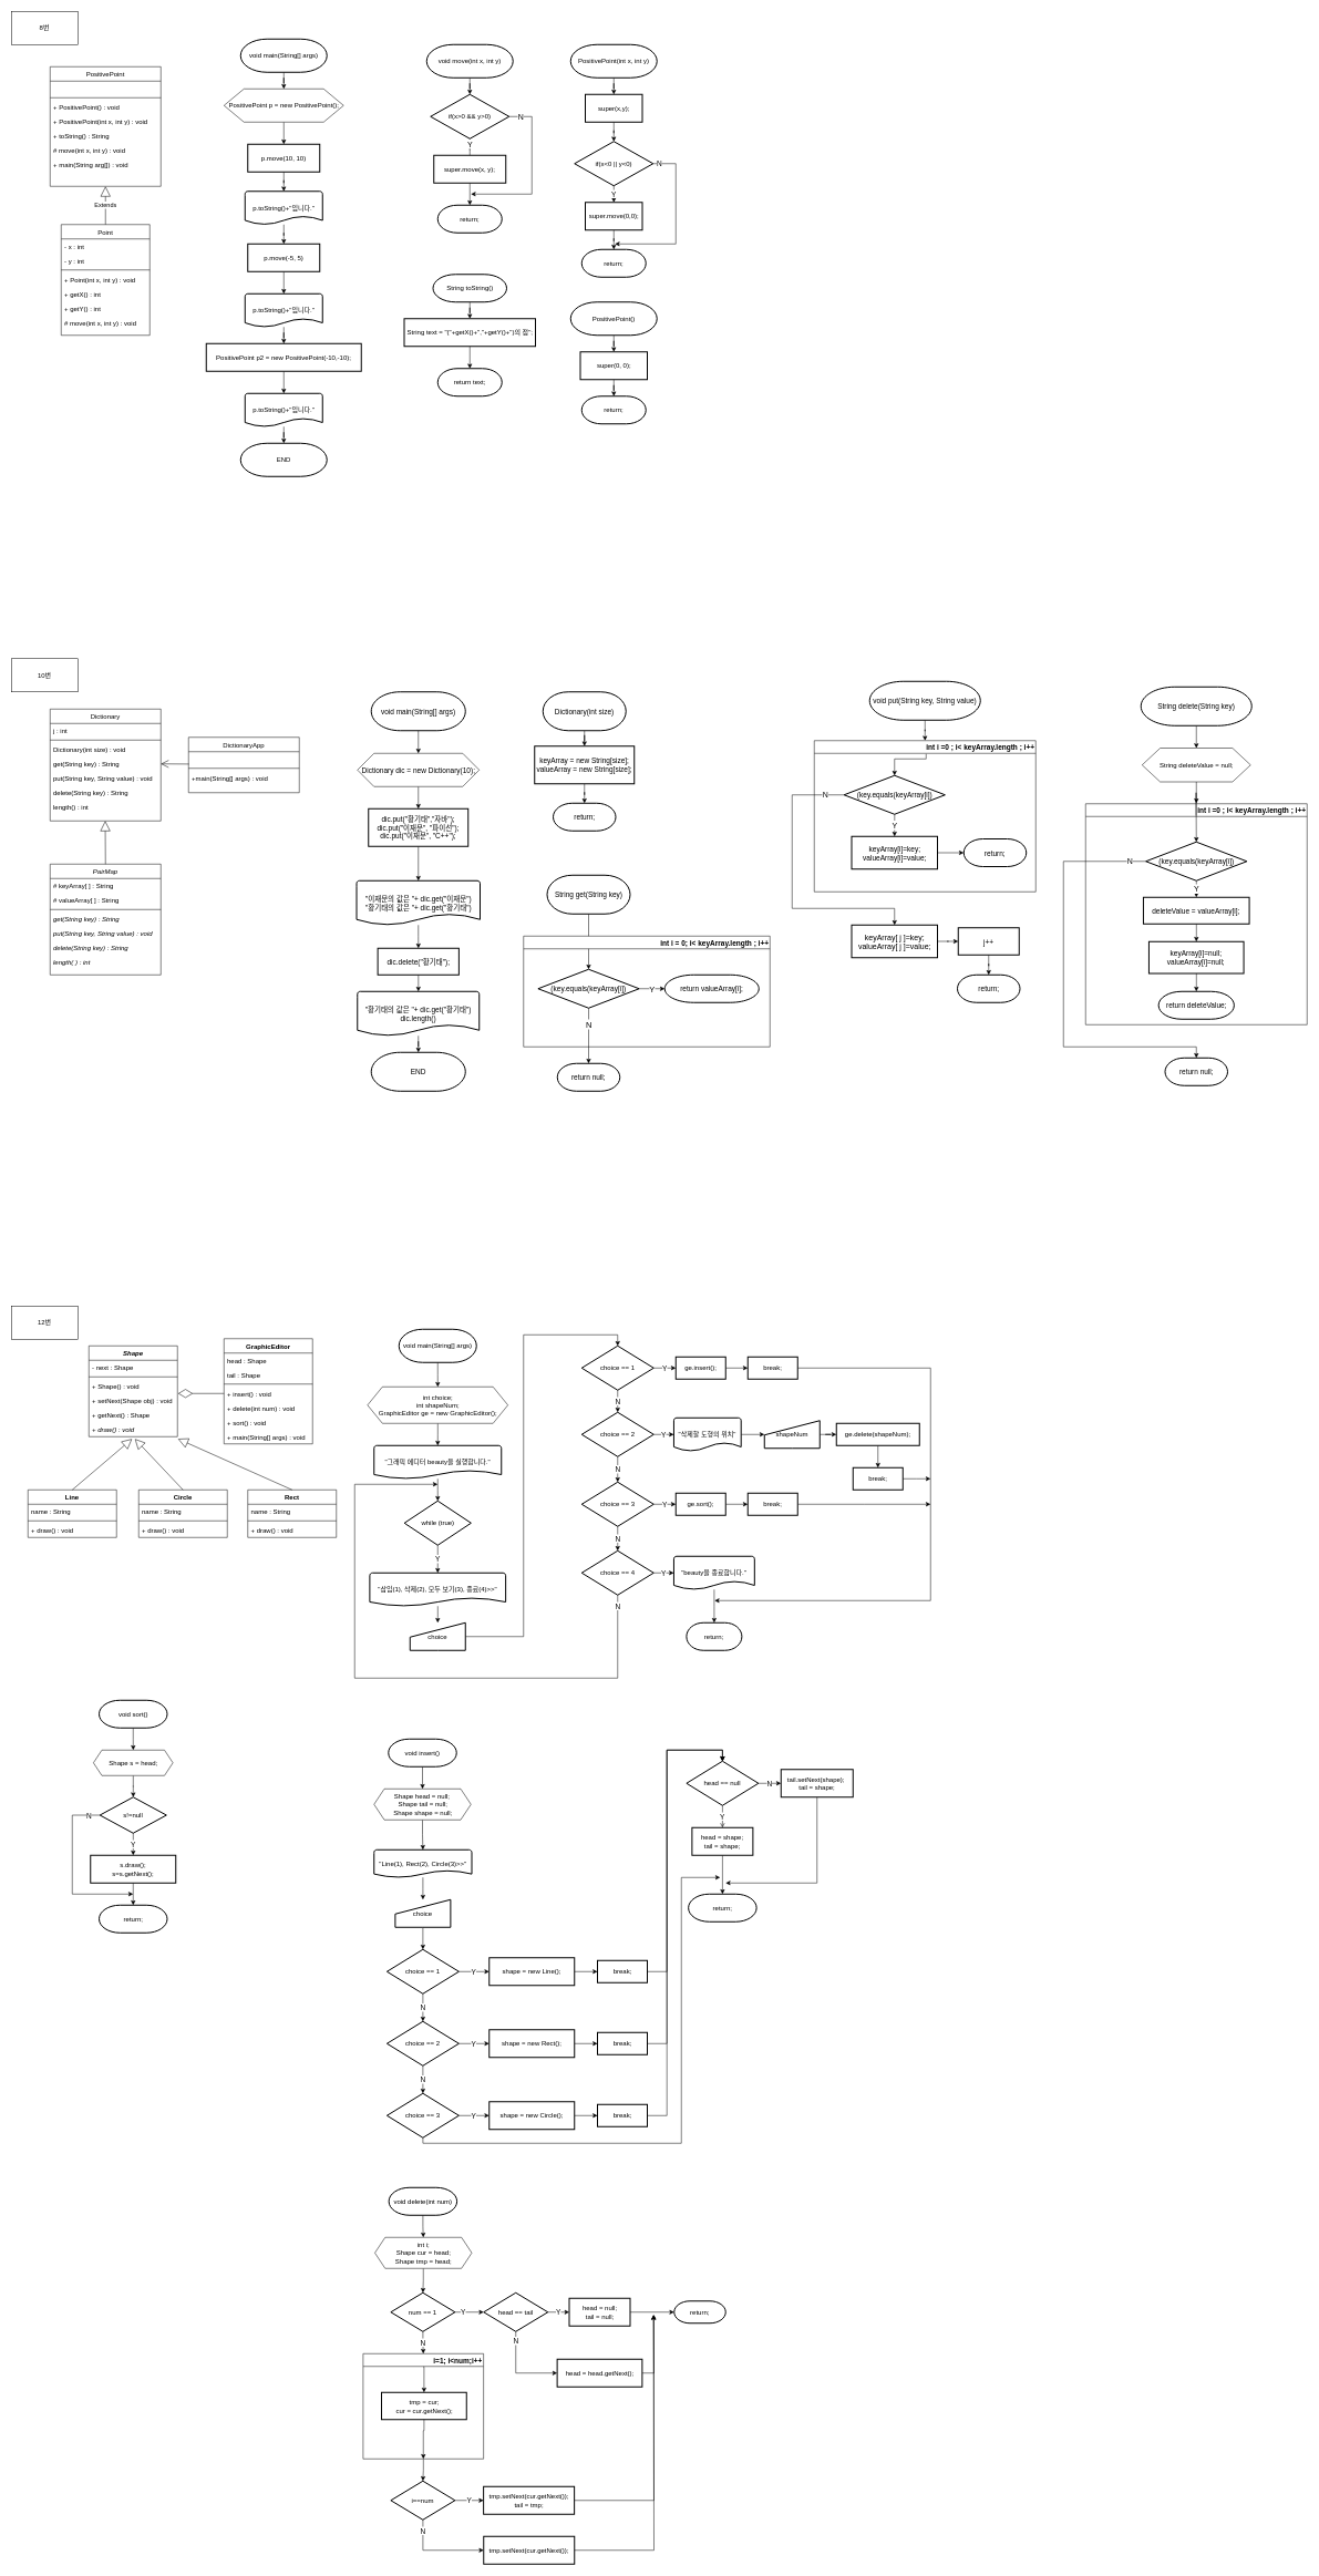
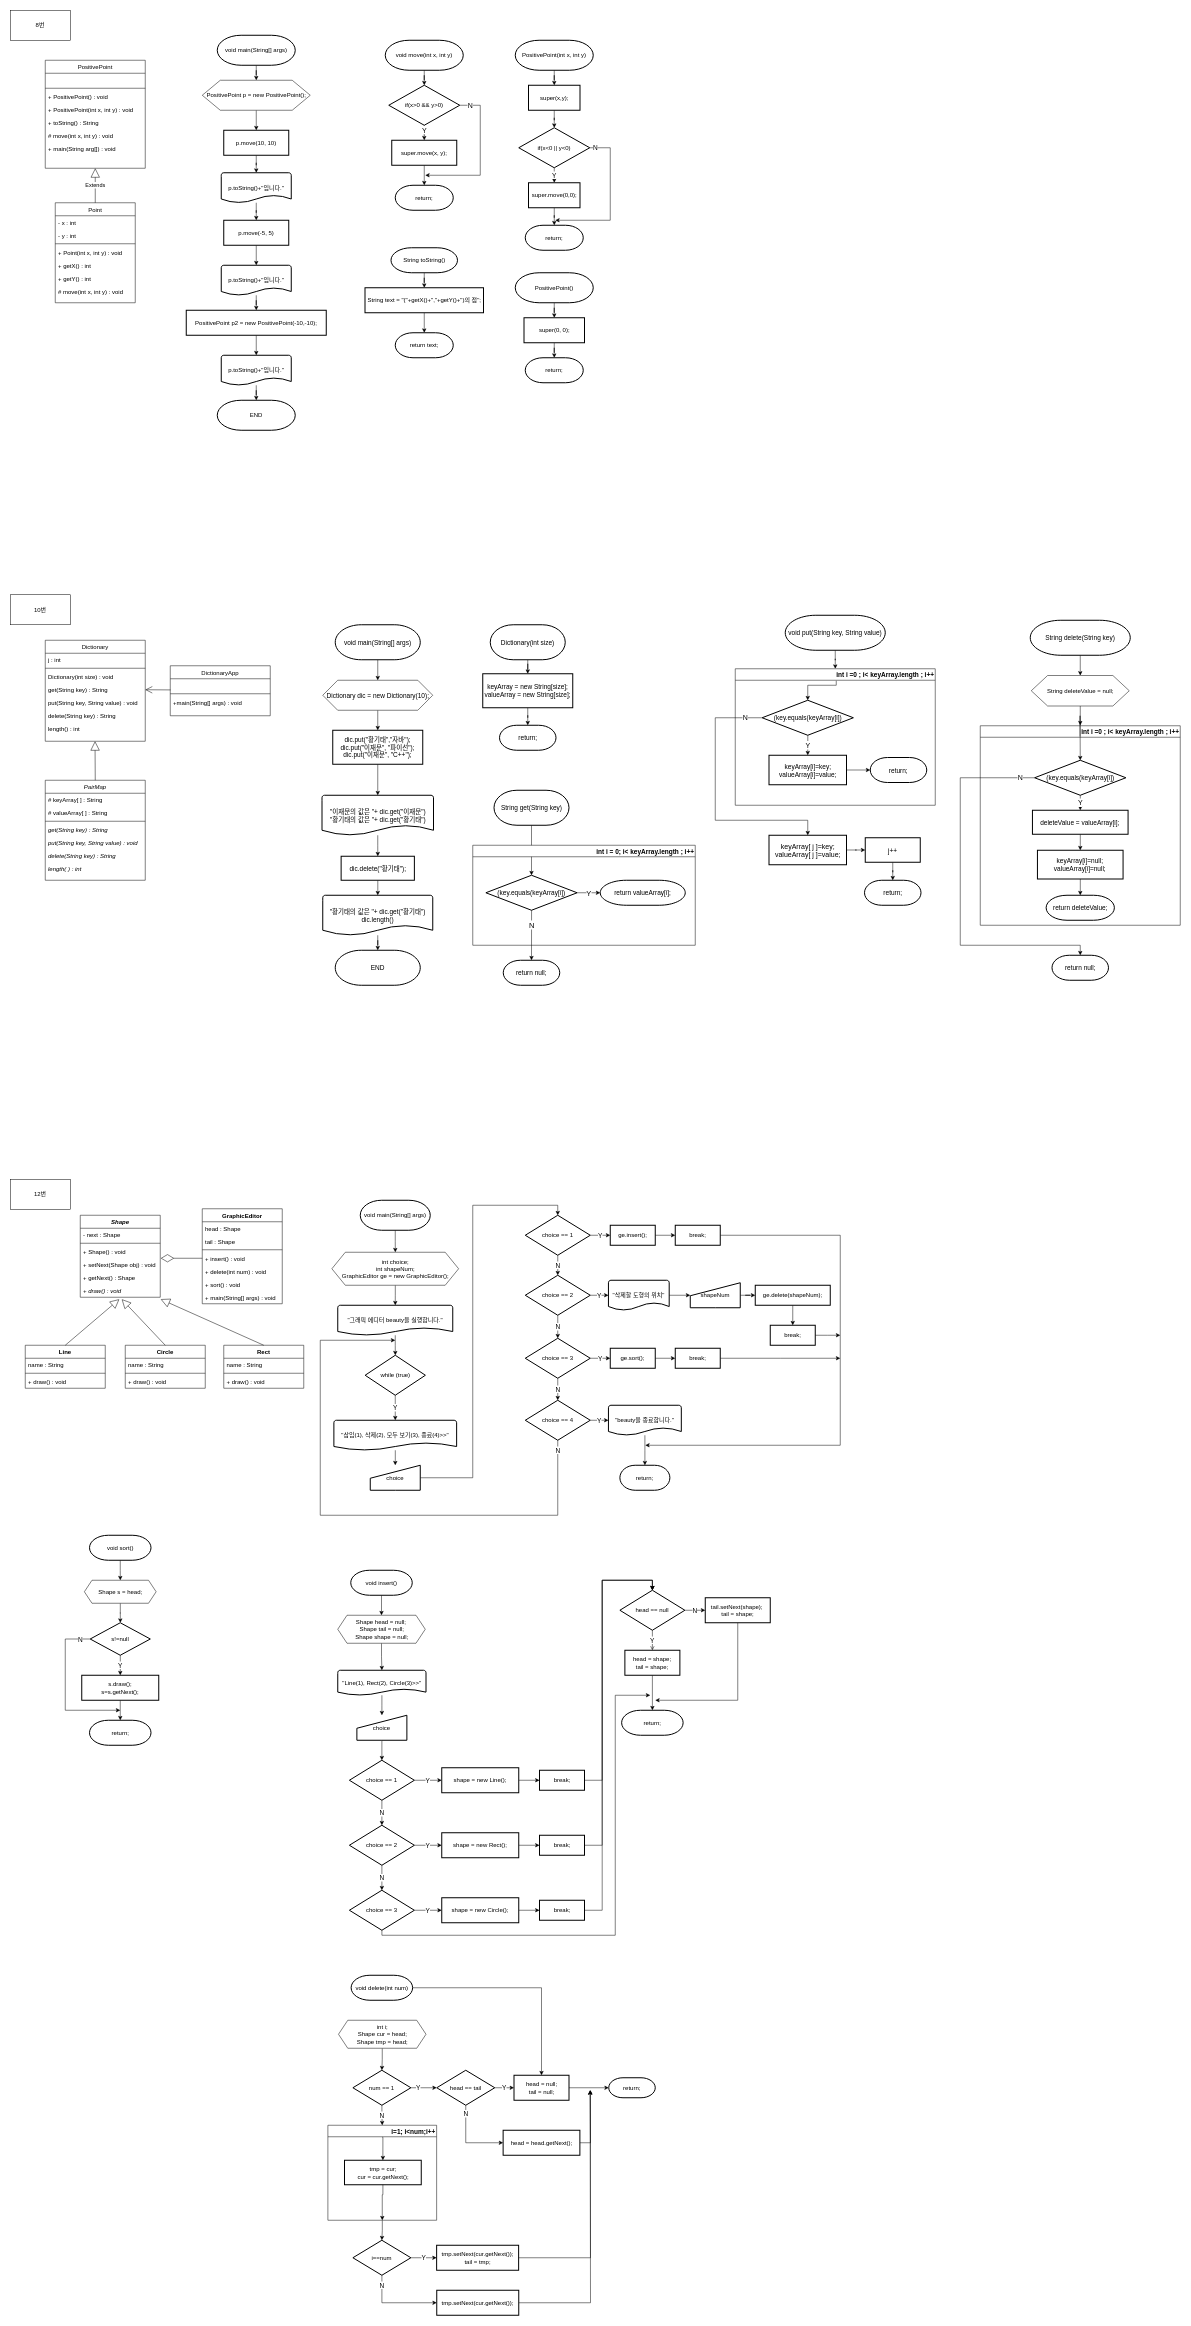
- <mxCell id="62" value="Y" style="edgeStyle=orthogonalEdgeStyle;rounded=0;orthogonalLoop=1;jettySize=auto;html=1;fontSize=14;endArrow=none;" parent="1" source="64" target="66" edge="1"><mxGeometry x="0.2" relative="1" as="geometry"><mxPoint as="offset" /></mxGeometry></mxCell>
+ <mxCell id="62" value="Y" style="edgeStyle=orthogonalEdgeStyle;rounded=0;orthogonalLoop=1;jettySize=auto;html=1;fontSize=14;" parent="1" source="64" target="66" edge="1"><mxGeometry x="0.2" relative="1" as="geometry"><mxPoint as="offset" /></mxGeometry></mxCell>
- <mxCell id="256" value="" style="edgeStyle=orthogonalEdgeStyle;rounded=0;orthogonalLoop=1;jettySize=auto;html=1;fontSize=13;" edge="1" parent="1" source="257" target="259"><mxGeometry relative="1" as="geometry" /></mxCell>
+ <mxCell id="256" value="" style="edgeStyle=orthogonalEdgeStyle;rounded=0;orthogonalLoop=1;jettySize=auto;html=1;fontSize=13;" edge="1" parent="1" source="257" target="267"><mxGeometry relative="1" as="geometry" /></mxCell>
